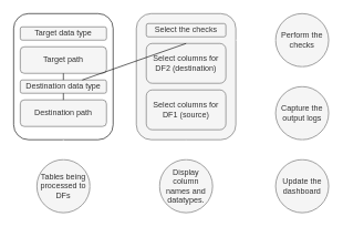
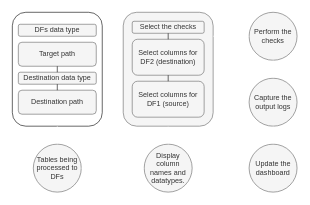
- <mxCell id="6" value="Target data type" style="rounded=1;whiteSpace=wrap;html=1;fontColor=#333333;strokeColor=#666666;fillColor=#f5f5f5;" parent="1" vertex="1"><mxGeometry x="30" y="40" width="130" height="20" as="geometry" /></mxCell>
+ <mxCell id="6" value="DFs data type" style="rounded=1;whiteSpace=wrap;html=1;fontColor=#333333;strokeColor=#666666;fillColor=#f5f5f5;" parent="1" vertex="1"><mxGeometry x="30" y="40" width="130" height="20" as="geometry" /></mxCell>
- <mxCell id="20" value="" style="endArrow=none;html=1;rounded=0;labelBackgroundColor=default;fontColor=default;strokeColor=default;fillColor=default;exitX=0.5;exitY=0;exitDx=0;exitDy=0;" parent="1" source="17" target="7" edge="1"><mxGeometry width="50" height="50" relative="1" as="geometry"><mxPoint x="235" y="150" as="sourcePoint" /><mxPoint x="285" y="100" as="targetPoint" /></mxGeometry></mxCell>
+ <mxCell id="20" value="" style="endArrow=none;html=1;rounded=0;labelBackgroundColor=default;fontColor=default;strokeColor=default;fillColor=default;exitX=0.5;exitY=0;exitDx=0;exitDy=0;entryX=0.5;entryY=1;entryDx=0;entryDy=0;" parent="1" source="17" target="18" edge="1"><mxGeometry width="50" height="50" relative="1" as="geometry"><mxPoint x="235" y="150" as="sourcePoint" /><mxPoint x="285" y="100" as="targetPoint" /></mxGeometry></mxCell>
+ <mxCell id="19" value="" style="endArrow=none;html=1;rounded=0;labelBackgroundColor=default;fontColor=default;strokeColor=default;fillColor=default;exitX=0.5;exitY=0;exitDx=0;exitDy=0;entryX=0.5;entryY=1;entryDx=0;entryDy=0;" parent="1" source="16" target="17" edge="1"><mxGeometry width="50" height="50" relative="1" as="geometry"><mxPoint x="235" y="150" as="sourcePoint" /><mxPoint x="285" y="100" as="targetPoint" /></mxGeometry></mxCell>
